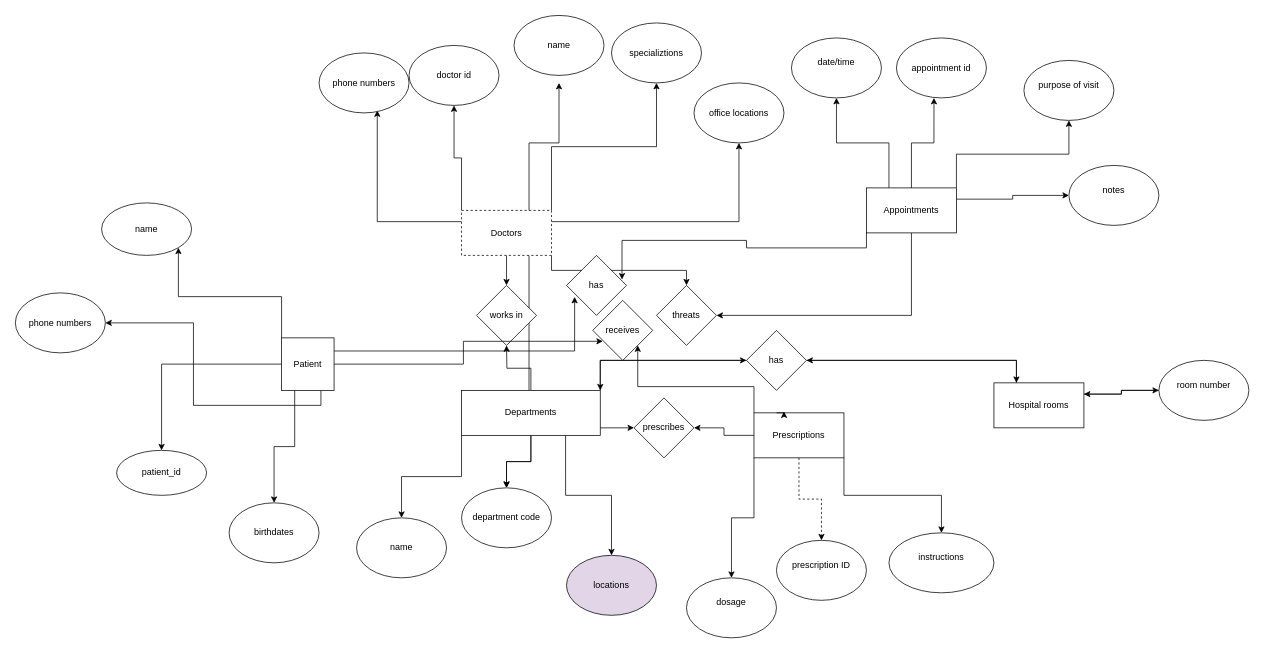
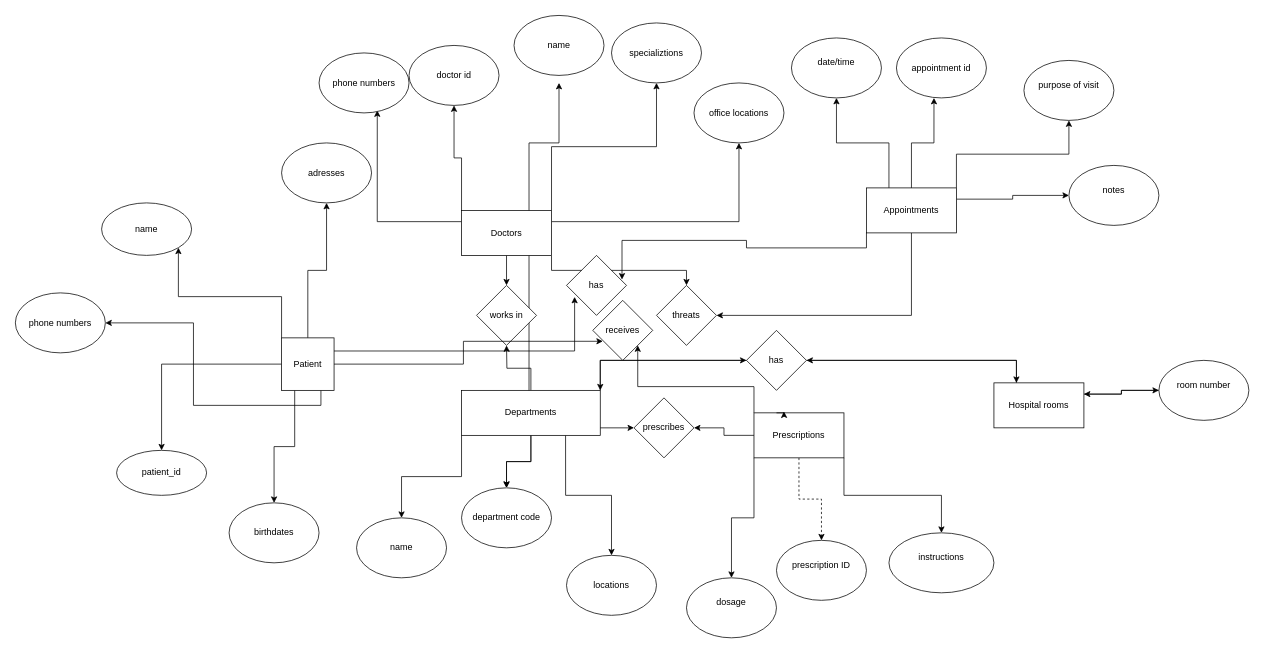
+ <mxCell id="40" value="adresses" style="ellipse;whiteSpace=wrap;html=1;" vertex="1" parent="1"><mxGeometry x="375" y="190" width="120" height="80" as="geometry" /></mxCell>
- <mxCell id="15" value="Doctors" style="rounded=0;whiteSpace=wrap;html=1;dashed=1;" vertex="1" parent="1"><mxGeometry x="615" y="280" width="120" height="60" as="geometry" /></mxCell>
+ <mxCell id="15" value="Doctors" style="rounded=0;whiteSpace=wrap;html=1;" vertex="1" parent="1"><mxGeometry x="615" y="280" width="120" height="60" as="geometry" /></mxCell>
+ <mxCell id="5" style="edgeStyle=orthogonalEdgeStyle;rounded=0;orthogonalLoop=1;jettySize=auto;html=1;exitX=0.5;exitY=0;exitDx=0;exitDy=0;" edge="1" parent="1" source="7" target="40"><mxGeometry relative="1" as="geometry" /></mxCell>
- <mxCell id="50" value="locations" style="ellipse;whiteSpace=wrap;html=1;fillColor=#e1d5e7;" vertex="1" parent="1"><mxGeometry x="755" y="740" width="120" height="80" as="geometry" /></mxCell>
+ <mxCell id="50" value="locations" style="ellipse;whiteSpace=wrap;html=1;" vertex="1" parent="1"><mxGeometry x="755" y="740" width="120" height="80" as="geometry" /></mxCell>
